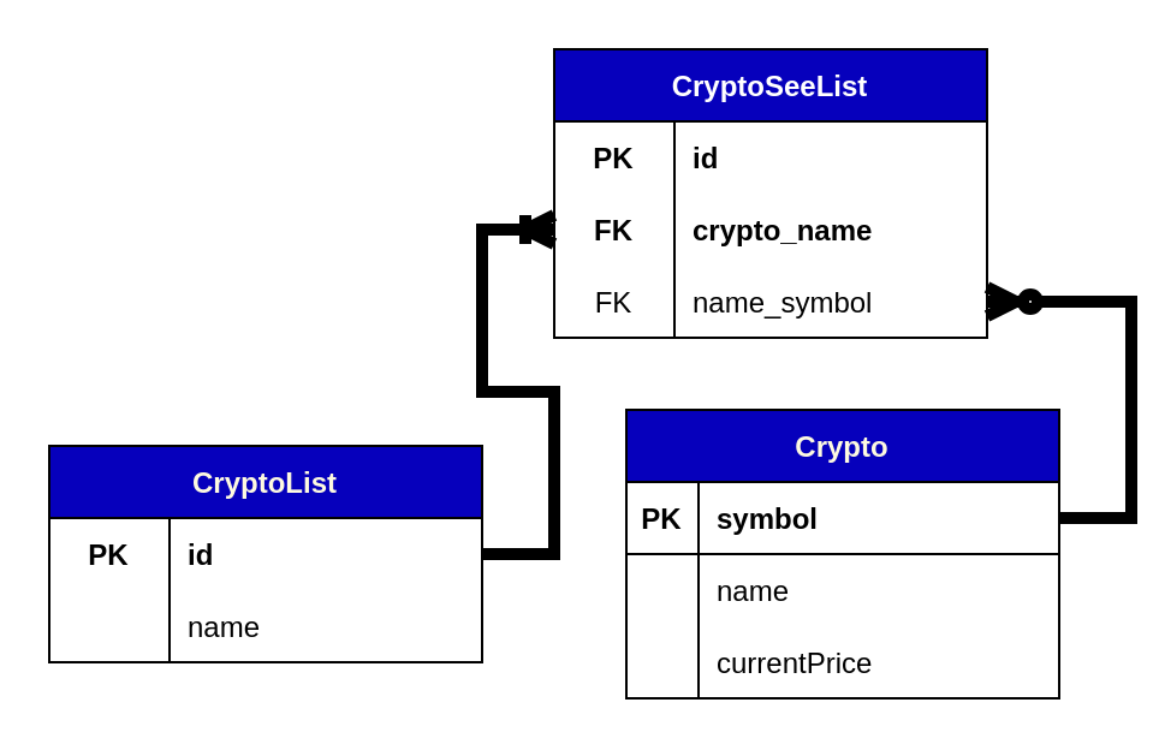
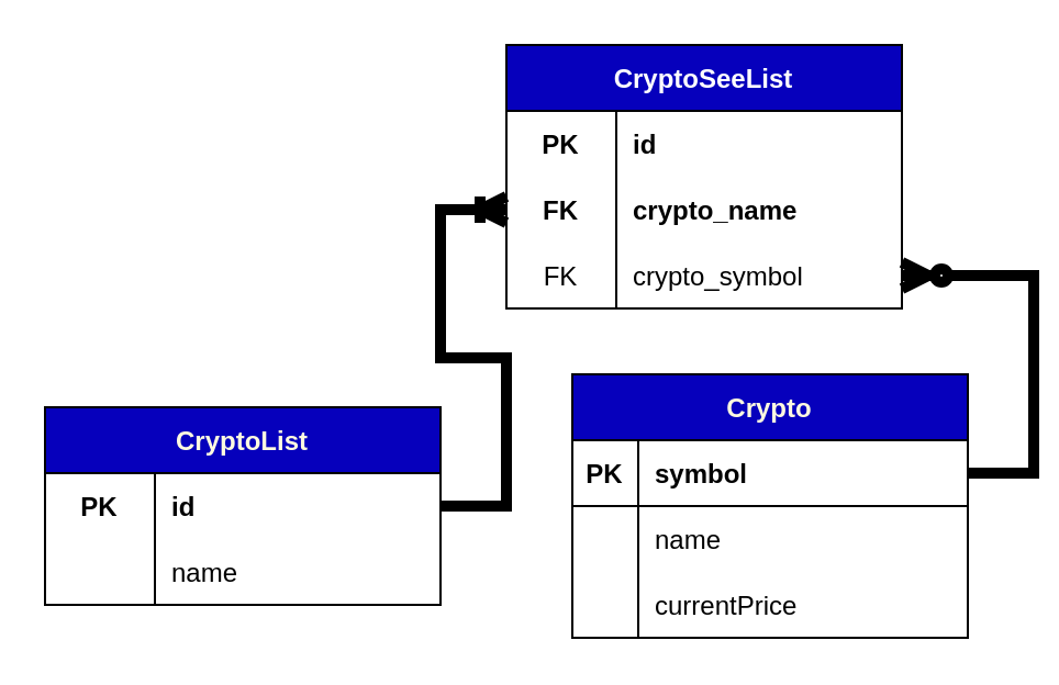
- <mxCell id="28" value="name_symbol" style="shape=partialRectangle;connectable=0;fillColor=none;top=0;left=0;bottom=0;right=0;align=left;spacingLeft=6;overflow=hidden;strokeColor=#DDA15E;fontColor=#000000;" parent="26" vertex="1"><mxGeometry x="50" width="130" height="30" as="geometry"><mxRectangle width="130" height="30" as="alternateBounds" /></mxGeometry></mxCell>
+ <mxCell id="28" value="crypto_symbol" style="shape=partialRectangle;connectable=0;fillColor=none;top=0;left=0;bottom=0;right=0;align=left;spacingLeft=6;overflow=hidden;strokeColor=#DDA15E;fontColor=#000000;" parent="26" vertex="1"><mxGeometry x="50" width="130" height="30" as="geometry"><mxRectangle width="130" height="30" as="alternateBounds" /></mxGeometry></mxCell>
